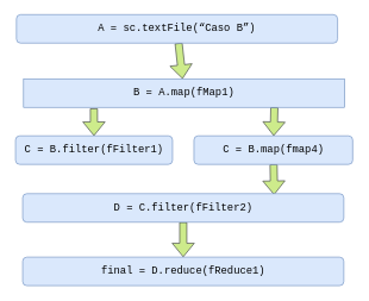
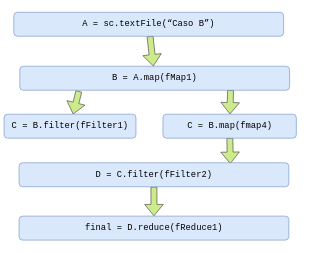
- <mxCell id="6" value="&lt;span id=&quot;docs-internal-guid-d82a0ac7-7fff-5aa1-37c9-a47197643dba&quot;&gt;&lt;span style=&quot;font-size: 11.04pt ; font-family: &amp;#34;courier new&amp;#34; ; color: rgb(0 , 0 , 0) ; background-color: transparent ; vertical-align: baseline&quot;&gt;B = A.map(fMap1)&lt;/span&gt;&lt;/span&gt;" style="whiteSpace=wrap;html=1;fillColor=#dae8fc;strokeColor=#6c8ebf;align=center;rounded=0;" parent="1" vertex="1"><mxGeometry x="32" y="110" width="450" height="40" as="geometry" /></mxCell>
+ <mxCell id="6" value="&lt;span id=&quot;docs-internal-guid-d82a0ac7-7fff-5aa1-37c9-a47197643dba&quot;&gt;&lt;span style=&quot;font-size: 11.04pt ; font-family: &amp;#34;courier new&amp;#34; ; color: rgb(0 , 0 , 0) ; background-color: transparent ; vertical-align: baseline&quot;&gt;B = A.map(fMap1)&lt;/span&gt;&lt;/span&gt;" style="rounded=1;whiteSpace=wrap;html=1;fillColor=#dae8fc;strokeColor=#6c8ebf;align=center;" parent="1" vertex="1"><mxGeometry x="32" y="110" width="450" height="40" as="geometry" /></mxCell>
- <mxCell id="7" value="&lt;span id=&quot;docs-internal-guid-d1dd2f2e-7fff-6c05-dfa6-d8aac0f4a924&quot;&gt;&lt;span style=&quot;font-size: 11.04pt ; font-family: &amp;#34;courier new&amp;#34; ; color: rgb(0 , 0 , 0) ; background-color: transparent ; vertical-align: baseline&quot;&gt;C = B.filter(fFilter1)&lt;/span&gt;&lt;/span&gt;" style="rounded=1;whiteSpace=wrap;html=1;fillColor=#dae8fc;strokeColor=#6c8ebf;align=center;" parent="1" vertex="1"><mxGeometry x="20.75" y="190" width="220" height="40" as="geometry" /></mxCell>
+ <mxCell id="7" value="&lt;span id=&quot;docs-internal-guid-d1dd2f2e-7fff-6c05-dfa6-d8aac0f4a924&quot;&gt;&lt;span style=&quot;font-size: 11.04pt ; font-family: &amp;#34;courier new&amp;#34; ; color: rgb(0 , 0 , 0) ; background-color: transparent ; vertical-align: baseline&quot;&gt;C = B.filter(fFilter1)&lt;/span&gt;&lt;/span&gt;" style="rounded=1;whiteSpace=wrap;html=1;fillColor=#dae8fc;strokeColor=#6c8ebf;align=center;" parent="1" vertex="1"><mxGeometry x="5.75" y="190" width="220" height="40" as="geometry" /></mxCell>
